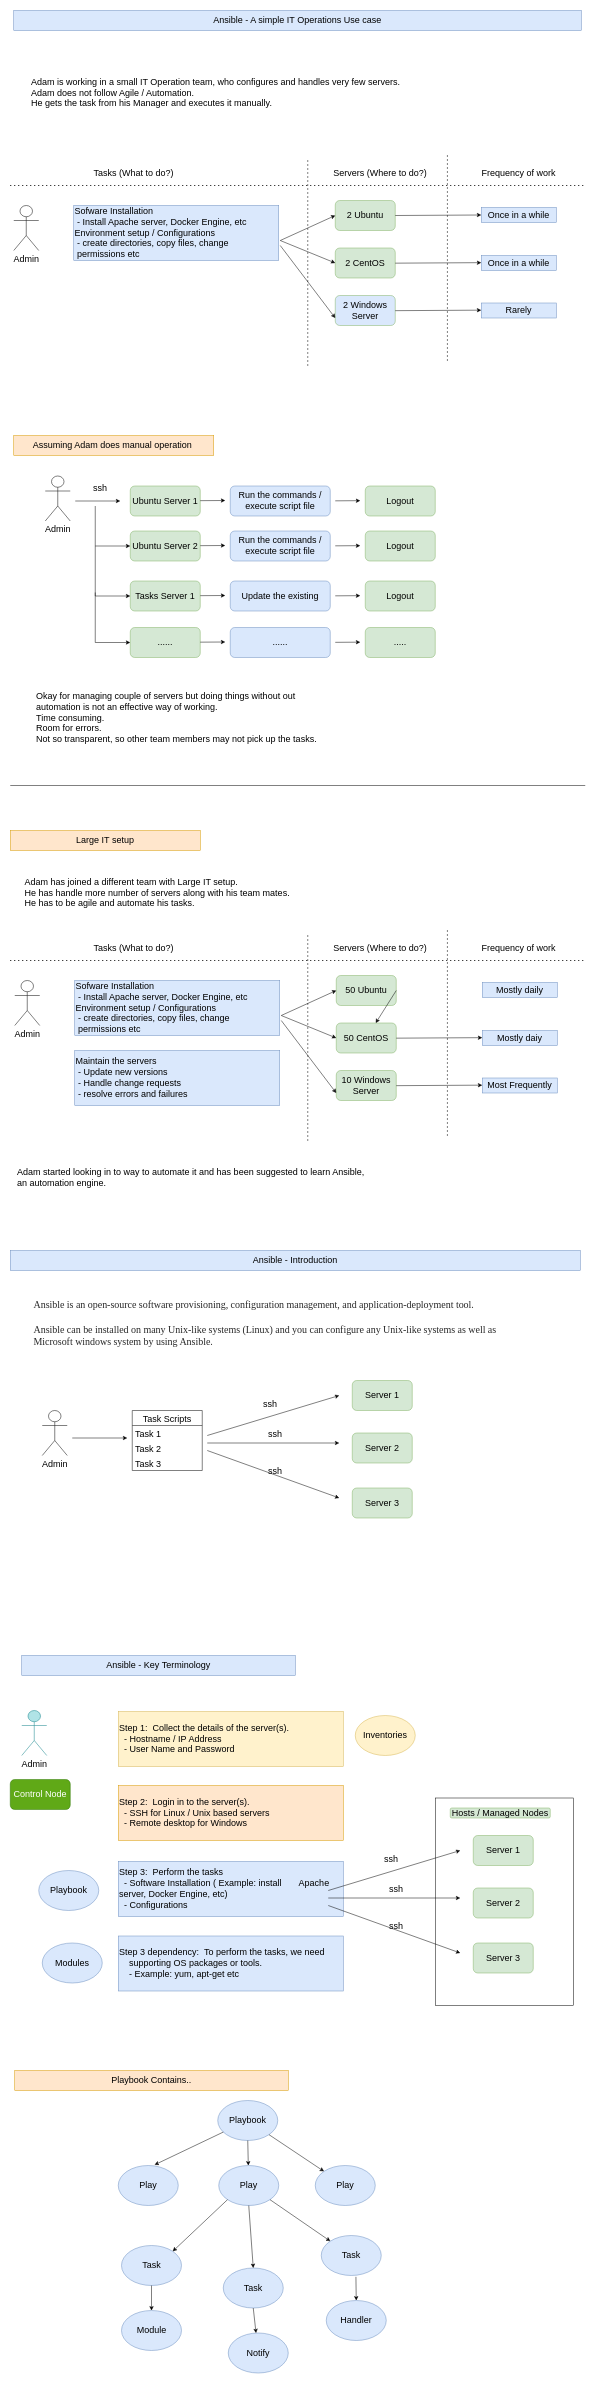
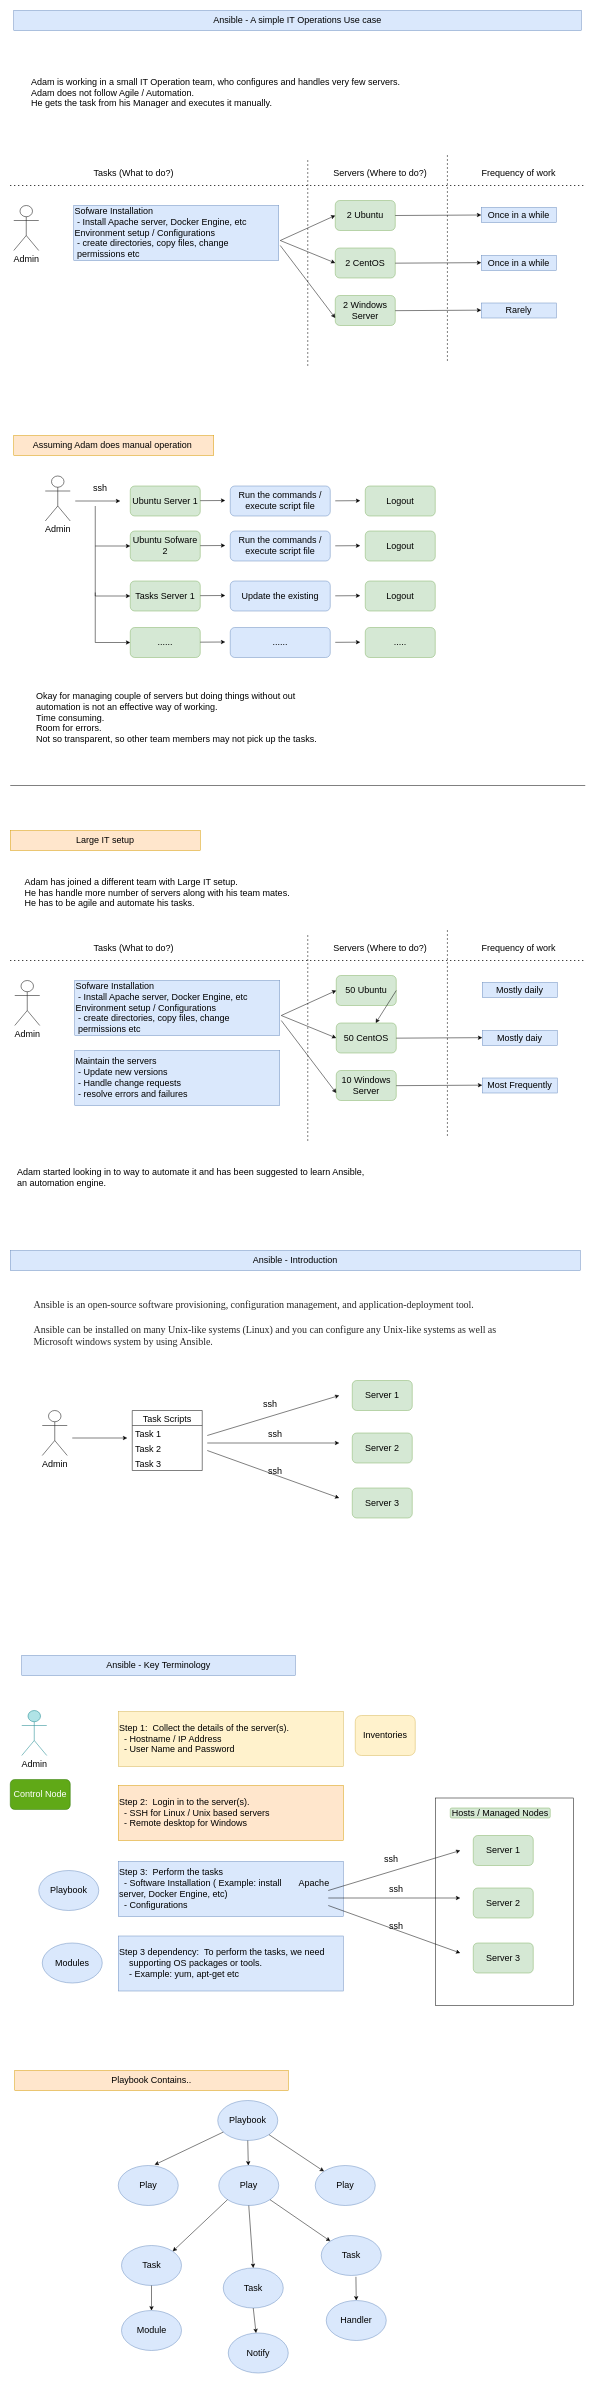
- <mxCell id="15" value="2 Windows Server" style="rounded=1;whiteSpace=wrap;html=1;fontSize=18;strokeColor=#82b366;fillColor=#dae8fc;" vertex="1" parent="1"><mxGeometry x="670" y="590" width="120" height="60" as="geometry" /></mxCell>
+ <mxCell id="15" value="2 Windows Server" style="rounded=1;whiteSpace=wrap;html=1;fontSize=18;strokeColor=#82b366;fillColor=#d5e8d4;" vertex="1" parent="1"><mxGeometry x="670" y="590" width="120" height="60" as="geometry" /></mxCell>
- <mxCell id="28" value="Ubuntu Server 2" style="rounded=1;whiteSpace=wrap;html=1;fontSize=18;strokeColor=#82b366;fillColor=#d5e8d4;" vertex="1" parent="1"><mxGeometry x="260" y="1061" width="140" height="60" as="geometry" /></mxCell>
+ <mxCell id="28" value="Ubuntu Sofware 2" style="rounded=1;whiteSpace=wrap;html=1;fontSize=18;strokeColor=#82b366;fillColor=#d5e8d4;" vertex="1" parent="1"><mxGeometry x="260" y="1061" width="140" height="60" as="geometry" /></mxCell>
- <mxCell id="112" value="Inventories" style="ellipse;whiteSpace=wrap;html=1;fontSize=18;strokeColor=#d6b656;fillColor=#fff2cc;" vertex="1" parent="1"><mxGeometry x="710" y="3430" width="120" height="80" as="geometry" /></mxCell>
+ <mxCell id="112" value="Inventories" style="whiteSpace=wrap;html=1;fontSize=18;strokeColor=#d6b656;fillColor=#fff2cc;rounded=1;" vertex="1" parent="1"><mxGeometry x="710" y="3430" width="120" height="80" as="geometry" /></mxCell>
